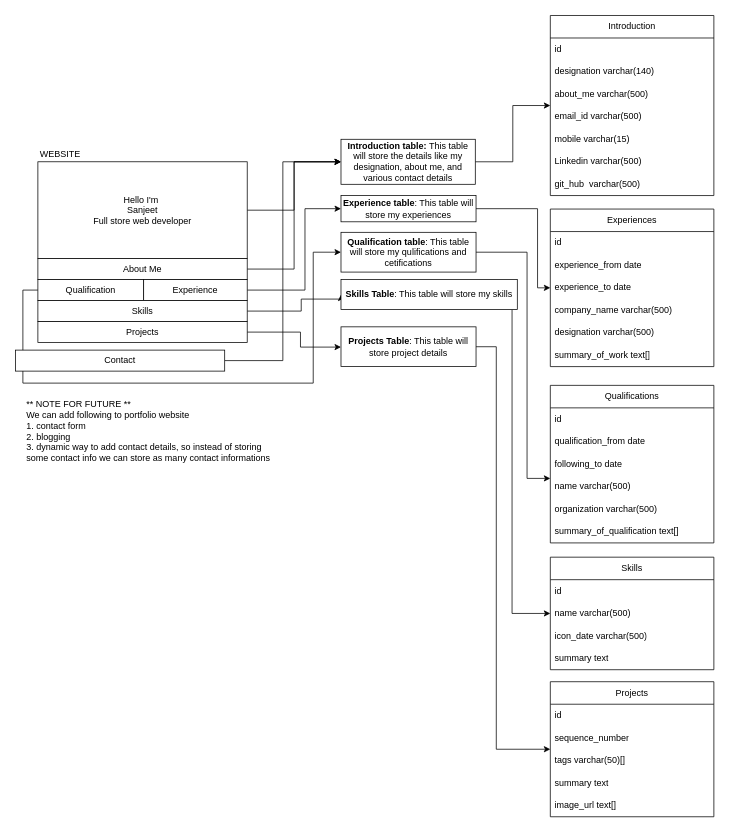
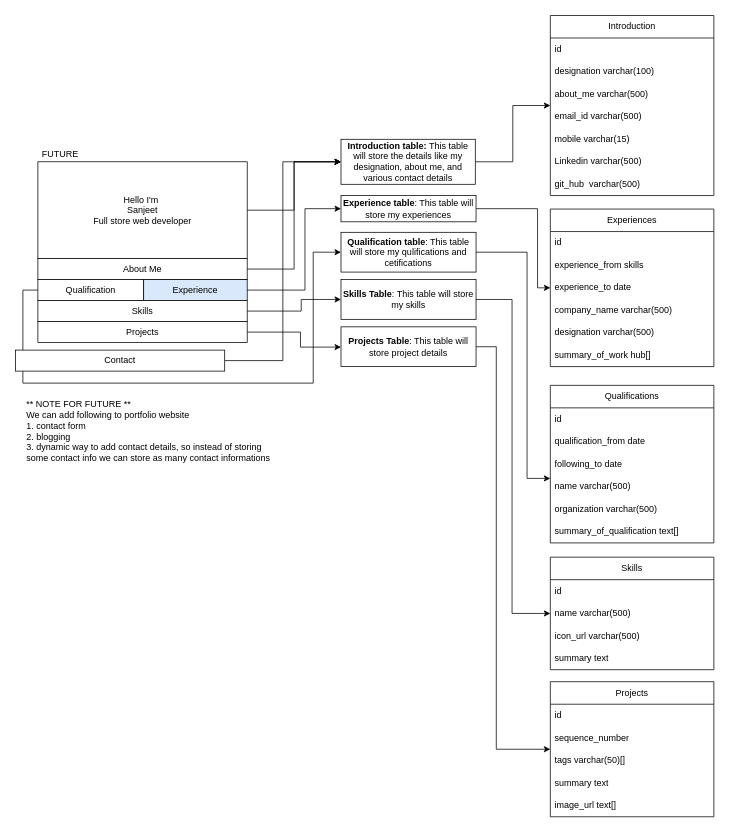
- <mxCell id="30" value="designation varchar(140)" style="text;strokeColor=none;fillColor=none;align=left;verticalAlign=middle;spacingLeft=4;spacingRight=4;overflow=hidden;points=[[0,0.5],[1,0.5]];portConstraint=eastwest;rotatable=0;whiteSpace=wrap;html=1;" vertex="1" parent="28"><mxGeometry y="60" width="218" height="30" as="geometry" /></mxCell>
+ <mxCell id="30" value="designation varchar(100)" style="text;strokeColor=none;fillColor=none;align=left;verticalAlign=middle;spacingLeft=4;spacingRight=4;overflow=hidden;points=[[0,0.5],[1,0.5]];portConstraint=eastwest;rotatable=0;whiteSpace=wrap;html=1;" vertex="1" parent="28"><mxGeometry y="60" width="218" height="30" as="geometry" /></mxCell>
- <mxCell id="4" value="WEBSITE" style="text;html=1;strokeColor=none;fillColor=none;align=center;verticalAlign=middle;whiteSpace=wrap;rounded=0;" vertex="1" parent="1"><mxGeometry x="50" y="190" width="60" height="30" as="geometry" /></mxCell>
+ <mxCell id="4" value="FUTURE" style="text;html=1;strokeColor=none;fillColor=none;align=center;verticalAlign=middle;whiteSpace=wrap;rounded=0;" vertex="1" parent="1"><mxGeometry x="50" y="190" width="60" height="30" as="geometry" /></mxCell>
- <mxCell id="38" value="experience_from date" style="text;strokeColor=none;fillColor=none;align=left;verticalAlign=middle;spacingLeft=4;spacingRight=4;overflow=hidden;points=[[0,0.5],[1,0.5]];portConstraint=eastwest;rotatable=0;whiteSpace=wrap;html=1;" vertex="1" parent="36"><mxGeometry y="60" width="218" height="30" as="geometry" /></mxCell>
+ <mxCell id="38" value="experience_from skills" style="text;strokeColor=none;fillColor=none;align=left;verticalAlign=middle;spacingLeft=4;spacingRight=4;overflow=hidden;points=[[0,0.5],[1,0.5]];portConstraint=eastwest;rotatable=0;whiteSpace=wrap;html=1;" vertex="1" parent="36"><mxGeometry y="60" width="218" height="30" as="geometry" /></mxCell>
- <mxCell id="10" value="Experience" style="rounded=0;whiteSpace=wrap;html=1;" vertex="1" parent="1"><mxGeometry x="191" y="372" width="138" height="28" as="geometry" /></mxCell>
+ <mxCell id="10" value="Experience" style="rounded=0;whiteSpace=wrap;html=1;fillColor=#dae8fc;" vertex="1" parent="1"><mxGeometry x="191" y="372" width="138" height="28" as="geometry" /></mxCell>
- <mxCell id="24" value="&lt;b&gt;Skills Table&lt;/b&gt;: This table will store my skills" style="whiteSpace=wrap;html=1;rounded=0;" vertex="1" parent="1"><mxGeometry x="454" y="372" width="235" height="40" as="geometry" /></mxCell>
+ <mxCell id="24" value="&lt;b&gt;Skills Table&lt;/b&gt;: This table will store my skills" style="whiteSpace=wrap;html=1;rounded=0;" vertex="1" parent="1"><mxGeometry x="454" y="372" width="180" height="53" as="geometry" /></mxCell>
- <mxCell id="42" value="summary_of_work text[]" style="text;strokeColor=none;fillColor=none;align=left;verticalAlign=middle;spacingLeft=4;spacingRight=4;overflow=hidden;points=[[0,0.5],[1,0.5]];portConstraint=eastwest;rotatable=0;whiteSpace=wrap;html=1;" vertex="1" parent="36"><mxGeometry y="180" width="218" height="30" as="geometry" /></mxCell>
+ <mxCell id="42" value="summary_of_work hub[]" style="text;strokeColor=none;fillColor=none;align=left;verticalAlign=middle;spacingLeft=4;spacingRight=4;overflow=hidden;points=[[0,0.5],[1,0.5]];portConstraint=eastwest;rotatable=0;whiteSpace=wrap;html=1;" vertex="1" parent="36"><mxGeometry y="180" width="218" height="30" as="geometry" /></mxCell>
- <mxCell id="53" value="icon_date varchar(500)" style="text;strokeColor=none;fillColor=none;align=left;verticalAlign=middle;spacingLeft=4;spacingRight=4;overflow=hidden;points=[[0,0.5],[1,0.5]];portConstraint=eastwest;rotatable=0;whiteSpace=wrap;html=1;" vertex="1" parent="50"><mxGeometry y="90" width="218" height="30" as="geometry" /></mxCell>
+ <mxCell id="53" value="icon_url varchar(500)" style="text;strokeColor=none;fillColor=none;align=left;verticalAlign=middle;spacingLeft=4;spacingRight=4;overflow=hidden;points=[[0,0.5],[1,0.5]];portConstraint=eastwest;rotatable=0;whiteSpace=wrap;html=1;" vertex="1" parent="50"><mxGeometry y="90" width="218" height="30" as="geometry" /></mxCell>
